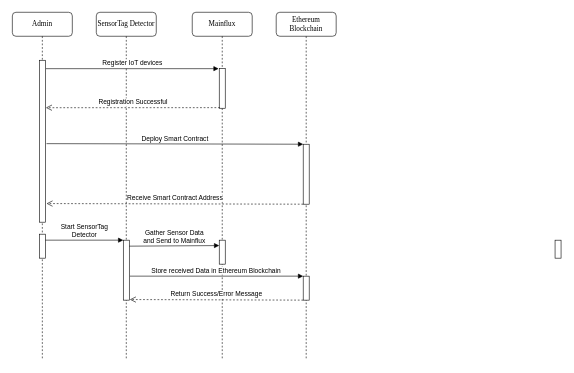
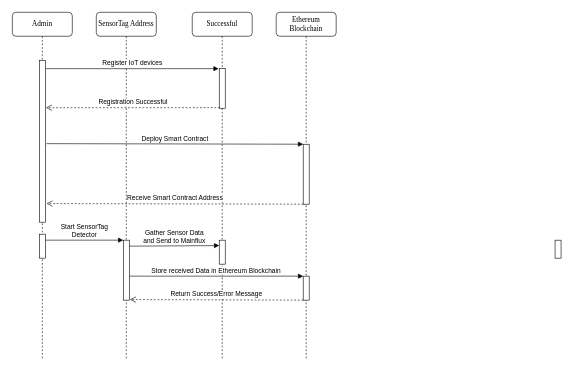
- <mxCell id="2" value="SensorTag Detector" style="shape=umlLifeline;perimeter=lifelinePerimeter;whiteSpace=wrap;html=1;container=1;collapsible=0;recursiveResize=0;outlineConnect=0;rounded=1;shadow=0;comic=0;labelBackgroundColor=none;strokeWidth=1;fontFamily=Verdana;fontSize=12;align=center;" parent="1" vertex="1"><mxGeometry x="160" y="20" width="100" height="580" as="geometry" /></mxCell>
+ <mxCell id="2" value="SensorTag Address" style="shape=umlLifeline;perimeter=lifelinePerimeter;whiteSpace=wrap;html=1;container=1;collapsible=0;recursiveResize=0;outlineConnect=0;rounded=1;shadow=0;comic=0;labelBackgroundColor=none;strokeWidth=1;fontFamily=Verdana;fontSize=12;align=center;" parent="1" vertex="1"><mxGeometry x="160" y="20" width="100" height="580" as="geometry" /></mxCell>
- <mxCell id="4" value="Mainflux" style="shape=umlLifeline;perimeter=lifelinePerimeter;whiteSpace=wrap;html=1;container=1;collapsible=0;recursiveResize=0;outlineConnect=0;rounded=1;shadow=0;comic=0;labelBackgroundColor=none;strokeWidth=1;fontFamily=Verdana;fontSize=12;align=center;" parent="1" vertex="1"><mxGeometry x="320" y="20" width="100" height="580" as="geometry" /></mxCell>
+ <mxCell id="4" value="Successful" style="shape=umlLifeline;perimeter=lifelinePerimeter;whiteSpace=wrap;html=1;container=1;collapsible=0;recursiveResize=0;outlineConnect=0;rounded=1;shadow=0;comic=0;labelBackgroundColor=none;strokeWidth=1;fontFamily=Verdana;fontSize=12;align=center;" parent="1" vertex="1"><mxGeometry x="320" y="20" width="100" height="580" as="geometry" /></mxCell>
